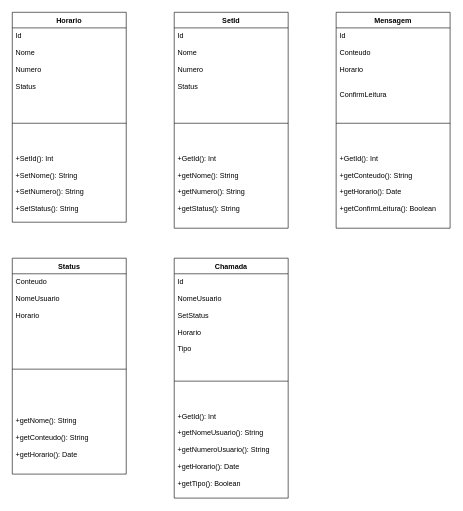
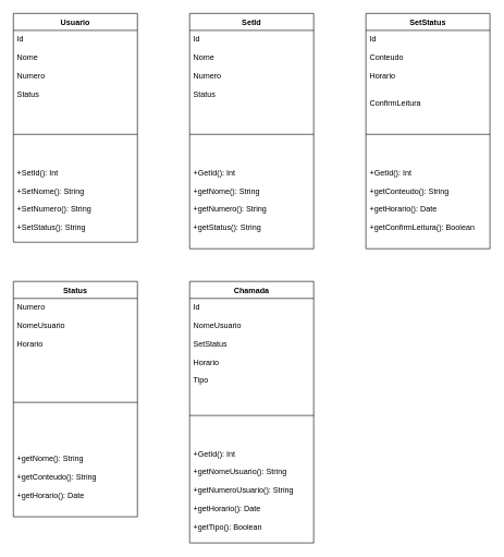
- <mxCell id="2" value="Horario" style="swimlane;fontStyle=1;align=center;verticalAlign=top;childLayout=stackLayout;horizontal=1;startSize=26;horizontalStack=0;resizeParent=1;resizeParentMax=0;resizeLast=0;collapsible=1;marginBottom=0;" vertex="1" parent="1"><mxGeometry x="20" y="20" width="190" height="350" as="geometry" /></mxCell>
+ <mxCell id="2" value="Usuario" style="swimlane;fontStyle=1;align=center;verticalAlign=top;childLayout=stackLayout;horizontal=1;startSize=26;horizontalStack=0;resizeParent=1;resizeParentMax=0;resizeLast=0;collapsible=1;marginBottom=0;" vertex="1" parent="1"><mxGeometry x="20" y="20" width="190" height="350" as="geometry" /></mxCell>
- <mxCell id="10" value="Mensagem" style="swimlane;fontStyle=1;align=center;verticalAlign=top;childLayout=stackLayout;horizontal=1;startSize=26;horizontalStack=0;resizeParent=1;resizeParentMax=0;resizeLast=0;collapsible=1;marginBottom=0;" vertex="1" parent="1"><mxGeometry x="560" y="20" width="190" height="360" as="geometry" /></mxCell>
+ <mxCell id="10" value="SetStatus" style="swimlane;fontStyle=1;align=center;verticalAlign=top;childLayout=stackLayout;horizontal=1;startSize=26;horizontalStack=0;resizeParent=1;resizeParentMax=0;resizeLast=0;collapsible=1;marginBottom=0;" vertex="1" parent="1"><mxGeometry x="560" y="20" width="190" height="360" as="geometry" /></mxCell>
- <mxCell id="15" value="Conteudo&#10;&#10;NomeUsuario&#10;&#10;Horario" style="text;strokeColor=none;fillColor=none;align=left;verticalAlign=top;spacingLeft=4;spacingRight=4;overflow=hidden;rotatable=0;points=[[0,0.5],[1,0.5]];portConstraint=eastwest;" vertex="1" parent="14"><mxGeometry y="26" width="190" height="114" as="geometry" /></mxCell>
+ <mxCell id="15" value="Numero&#10;&#10;NomeUsuario&#10;&#10;Horario" style="text;strokeColor=none;fillColor=none;align=left;verticalAlign=top;spacingLeft=4;spacingRight=4;overflow=hidden;rotatable=0;points=[[0,0.5],[1,0.5]];portConstraint=eastwest;" vertex="1" parent="14"><mxGeometry y="26" width="190" height="114" as="geometry" /></mxCell>
